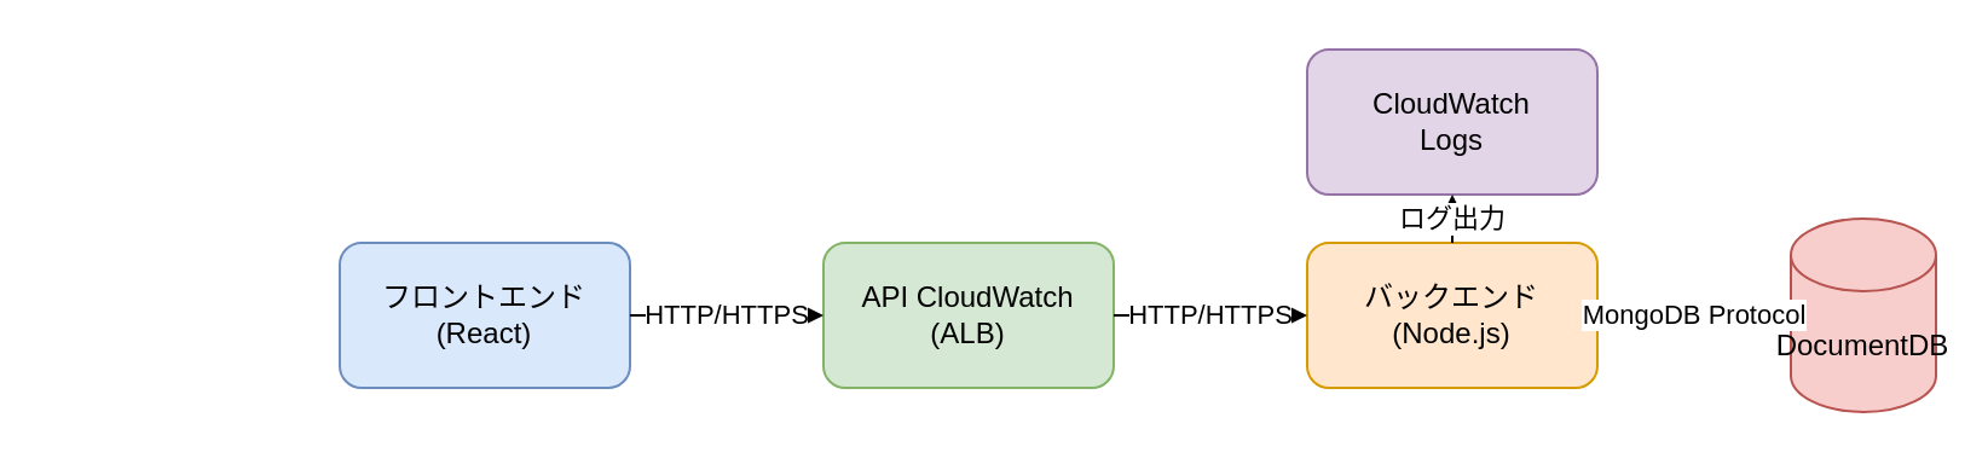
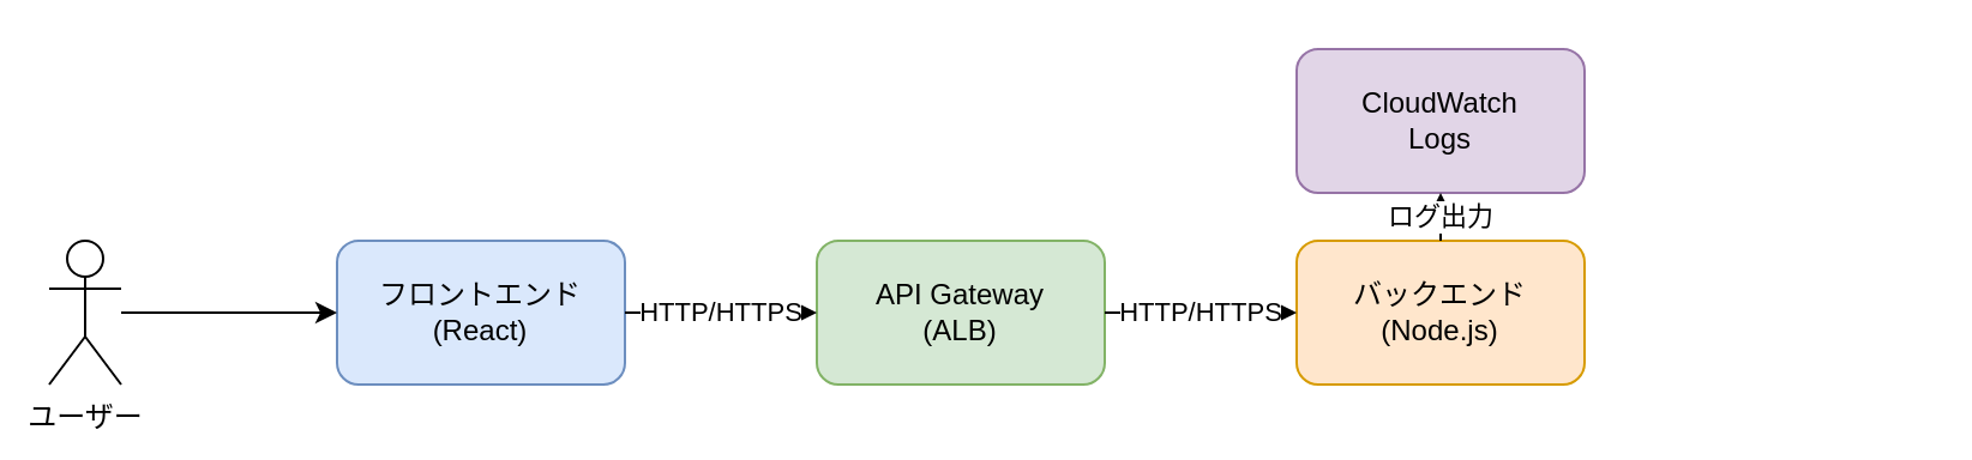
+ <mxCell id="2" value="ユーザー" style="shape=umlActor;verticalLabelPosition=bottom;verticalAlign=top;html=1;outlineConnect=0;" vertex="1" parent="1"><mxGeometry x="20" y="100" width="30" height="60" as="geometry" /></mxCell>
+ <mxCell id="8" value="" style="endArrow=classic;html=1;rounded=0;" edge="1" parent="1" source="2" target="3"><mxGeometry width="50" height="50" relative="1" as="geometry" /></mxCell>
- <mxCell id="4" value="API CloudWatch&#10;(ALB)" style="rounded=1;whiteSpace=wrap;html=1;fillColor=#d5e8d4;strokeColor=#82b366;" vertex="1" parent="1"><mxGeometry x="340" y="100" width="120" height="60" as="geometry" /></mxCell>
+ <mxCell id="4" value="API Gateway&#10;(ALB)" style="rounded=1;whiteSpace=wrap;html=1;fillColor=#d5e8d4;strokeColor=#82b366;" vertex="1" parent="1"><mxGeometry x="340" y="100" width="120" height="60" as="geometry" /></mxCell>
- <mxCell id="11" value="MongoDB Protocol" style="endArrow=classic;html=1;rounded=0;" edge="1" parent="1" source="5" target="6"><mxGeometry width="50" height="50" relative="1" as="geometry" /></mxCell>
- <mxCell id="6" value="DocumentDB" style="shape=cylinder3;whiteSpace=wrap;html=1;boundedLbl=1;backgroundOutline=1;size=15;fillColor=#f8cecc;strokeColor=#b85450;" vertex="1" parent="1"><mxGeometry x="740" y="90" width="60" height="80" as="geometry" /></mxCell>
